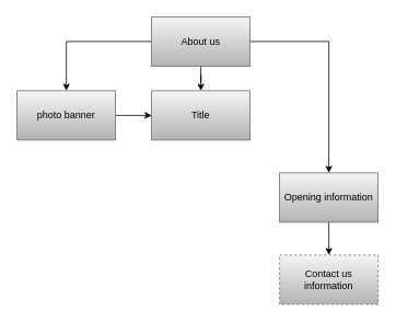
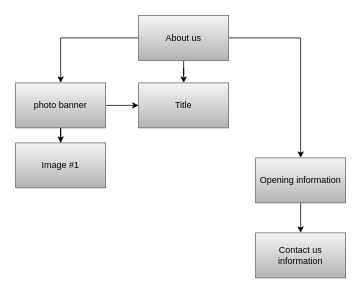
+ <mxCell id="9" value="" style="edgeStyle=orthogonalEdgeStyle;rounded=0;orthogonalLoop=1;jettySize=auto;html=1;" edge="1" parent="1" source="11" target="12"><mxGeometry relative="1" as="geometry" /></mxCell>
+ <mxCell id="12" value="Image #1" style="rounded=0;whiteSpace=wrap;html=1;gradientColor=#b3b3b3;fillColor=#f5f5f5;strokeColor=#666666;" vertex="1" parent="1"><mxGeometry x="20" y="190" width="120" height="60" as="geometry" /></mxCell>
- <mxCell id="8" value="Contact us information" style="rounded=0;whiteSpace=wrap;html=1;gradientColor=#b3b3b3;fillColor=#f5f5f5;strokeColor=#666666;dashed=1;" vertex="1" parent="1"><mxGeometry x="340" y="310" width="120" height="60" as="geometry" /></mxCell>
+ <mxCell id="8" value="Contact us information" style="rounded=0;whiteSpace=wrap;html=1;gradientColor=#b3b3b3;fillColor=#f5f5f5;strokeColor=#666666;" vertex="1" parent="1"><mxGeometry x="340" y="310" width="120" height="60" as="geometry" /></mxCell>
